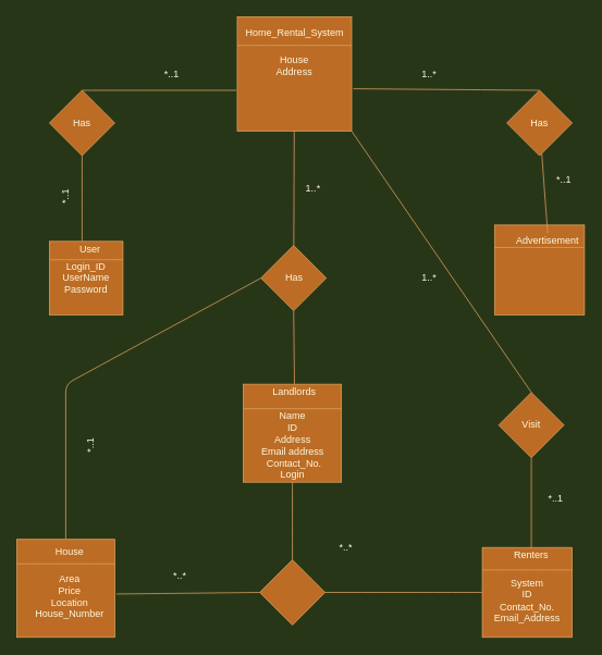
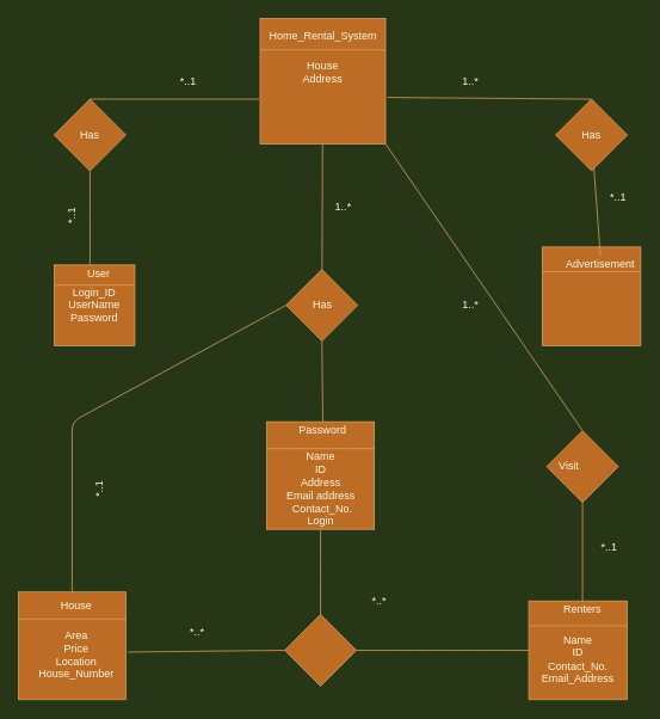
- <mxCell id="3" value="Landlords" style="text;html=1;strokeColor=none;fillColor=none;align=center;verticalAlign=middle;whiteSpace=wrap;fontColor=#FEFAE0;" parent="1" vertex="1"><mxGeometry x="340" y="470" width="40" height="20" as="geometry" /></mxCell>
+ <mxCell id="3" value="Password" style="text;html=1;strokeColor=none;fillColor=none;align=center;verticalAlign=middle;whiteSpace=wrap;fontColor=#FEFAE0;" parent="1" vertex="1"><mxGeometry x="340" y="470" width="40" height="20" as="geometry" /></mxCell>
- <mxCell id="51" value="Visit" style="text;html=1;strokeColor=none;fillColor=none;align=center;verticalAlign=middle;whiteSpace=wrap;rounded=0;fontColor=#FEFAE0;" vertex="1" parent="1"><mxGeometry x="630" y="510" width="40" height="20" as="geometry" /></mxCell>
+ <mxCell id="51" value="Visit" style="text;html=1;strokeColor=none;fillColor=none;align=center;verticalAlign=middle;whiteSpace=wrap;rounded=0;fontColor=#FEFAE0;" vertex="1" parent="1"><mxGeometry x="615" y="510" width="40" height="20" as="geometry" /></mxCell>
- <mxCell id="15" value="System&lt;br&gt;ID&lt;br&gt;Contact_No.&lt;br&gt;Email_Address" style="text;html=1;strokeColor=none;fillColor=none;align=center;verticalAlign=middle;whiteSpace=wrap;fontColor=#FEFAE0;" vertex="1" parent="1"><mxGeometry x="595" y="705" width="100" height="60" as="geometry" /></mxCell>
+ <mxCell id="15" value="Name&lt;br&gt;ID&lt;br&gt;Contact_No.&lt;br&gt;Email_Address" style="text;html=1;strokeColor=none;fillColor=none;align=center;verticalAlign=middle;whiteSpace=wrap;fontColor=#FEFAE0;" vertex="1" parent="1"><mxGeometry x="595" y="705" width="100" height="60" as="geometry" /></mxCell>
